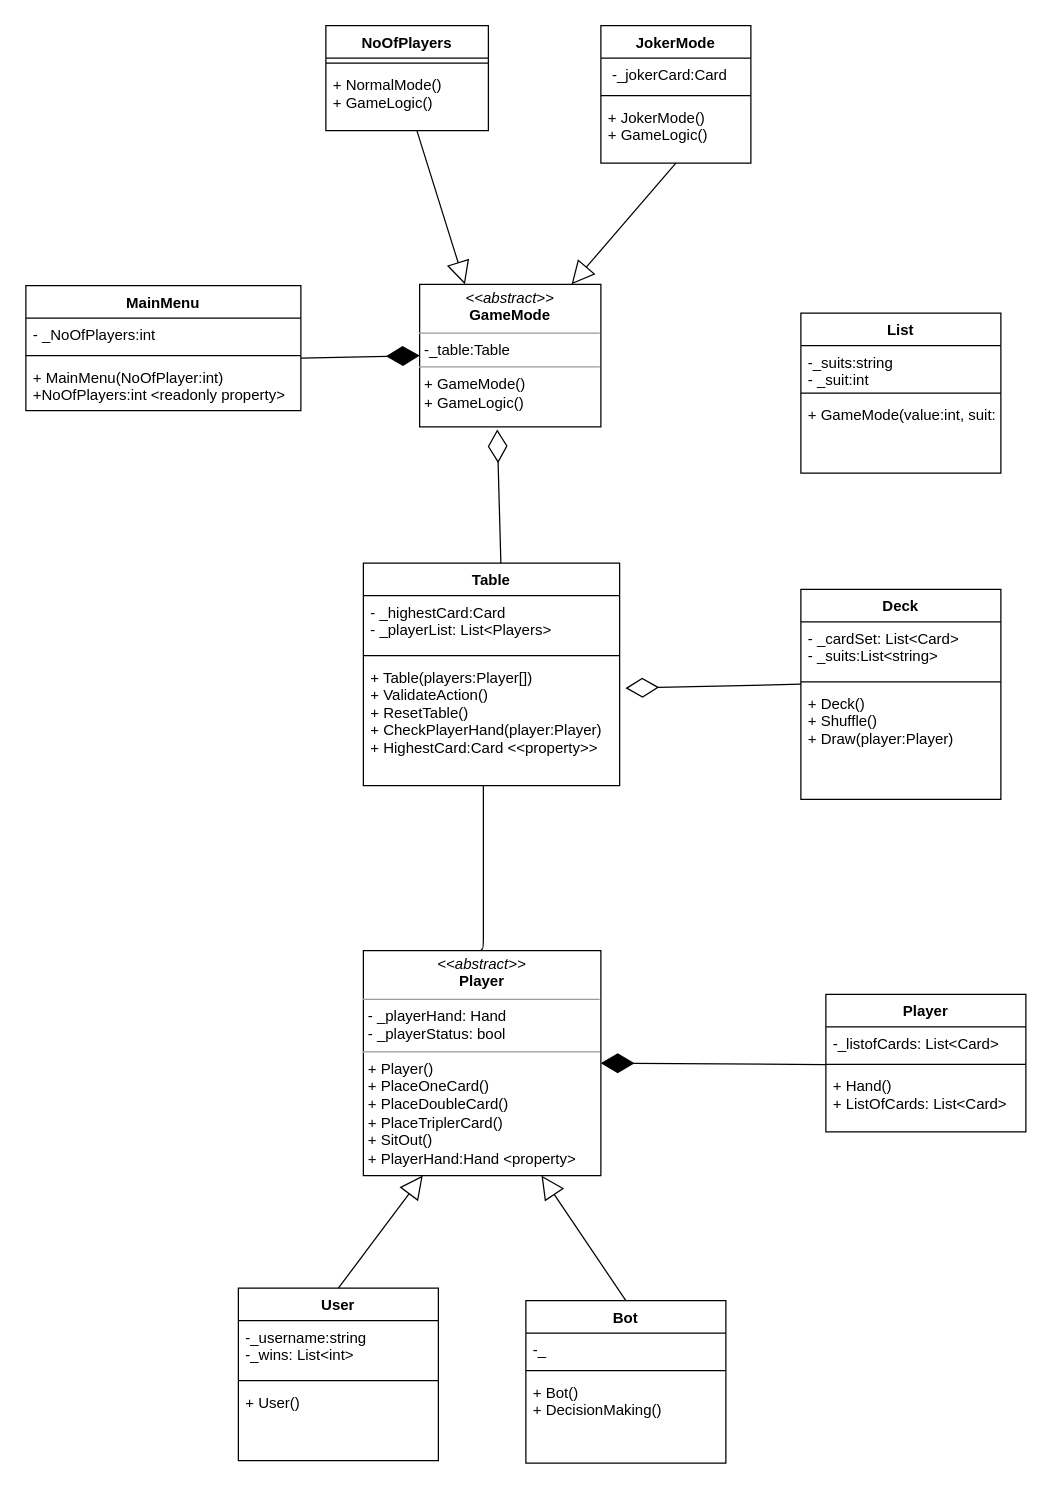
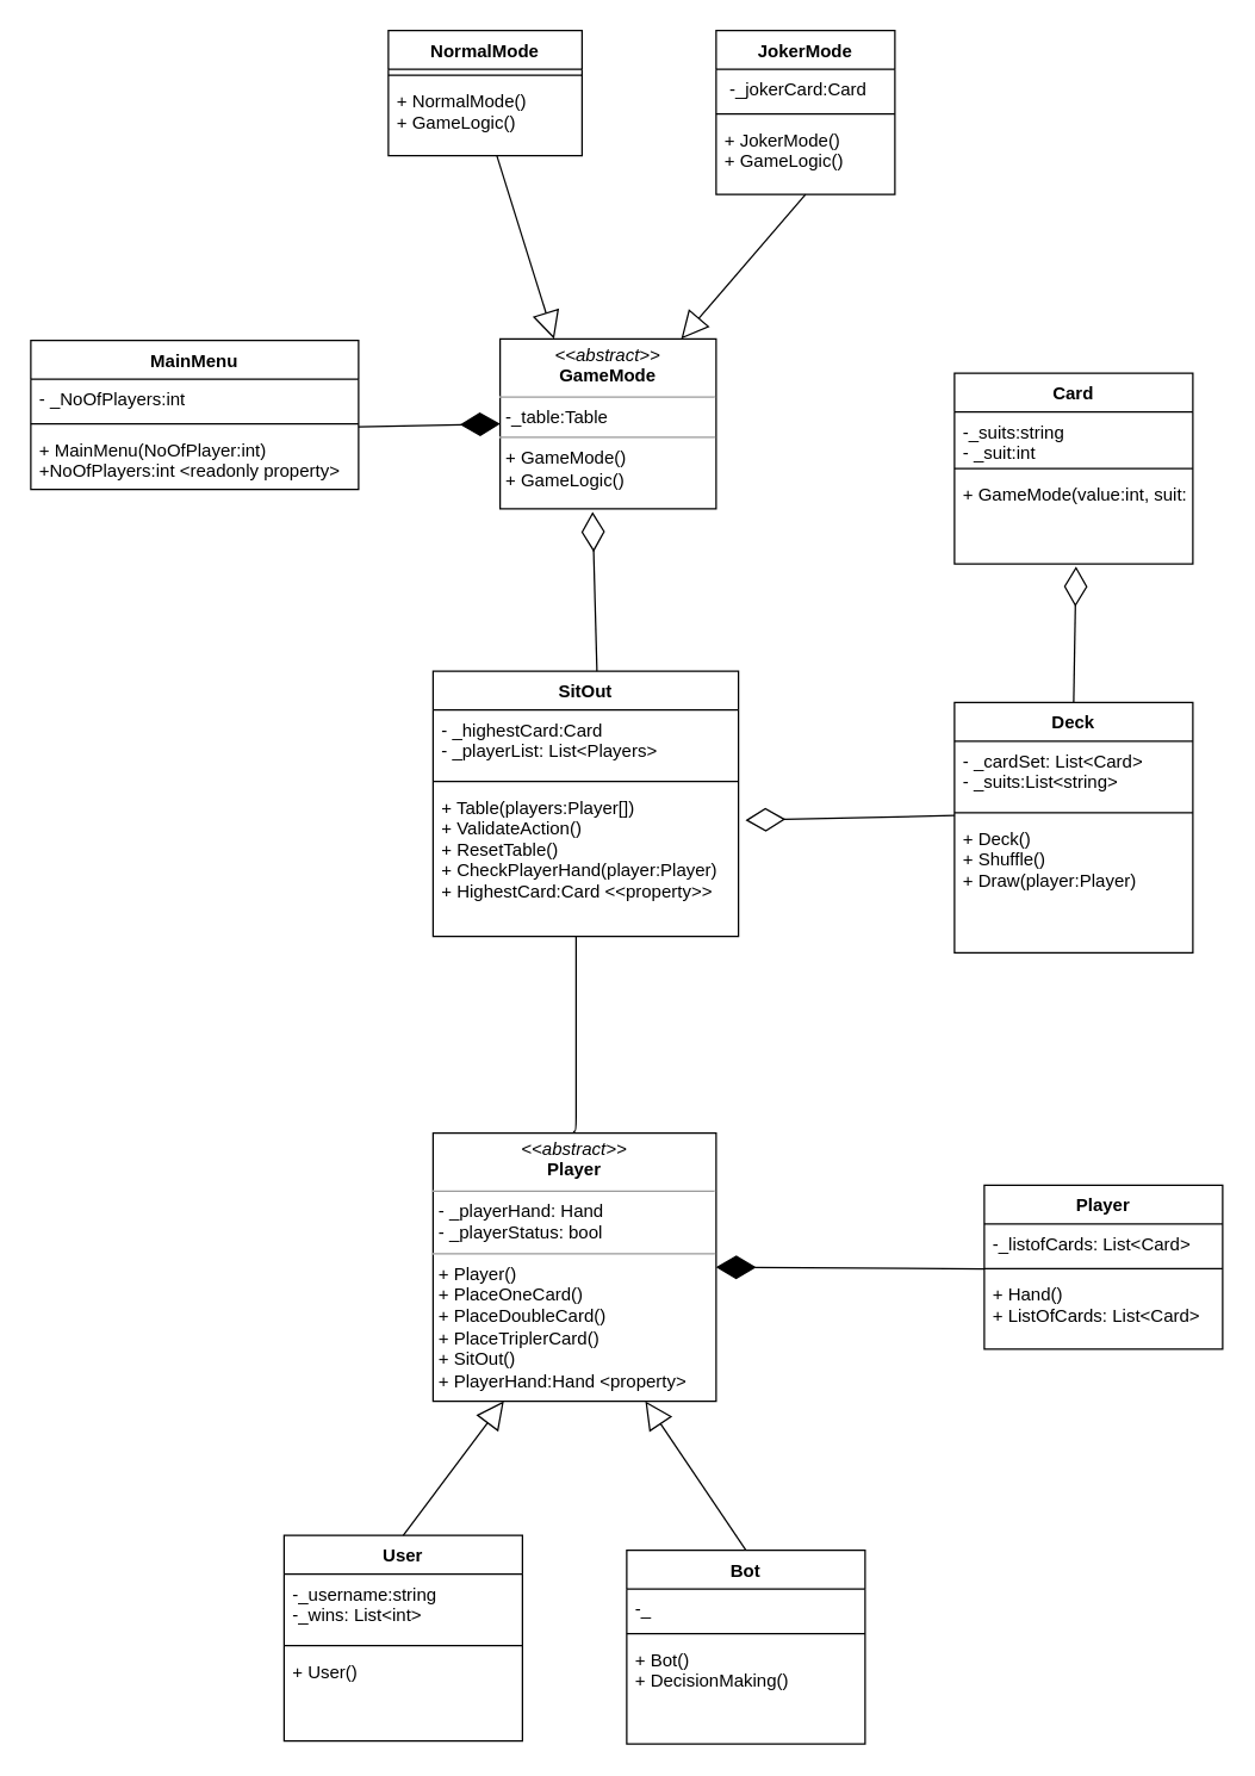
- <mxCell id="6" value="NoOfPlayers" style="swimlane;fontStyle=1;align=center;verticalAlign=top;childLayout=stackLayout;horizontal=1;startSize=26;horizontalStack=0;resizeParent=1;resizeParentMax=0;resizeLast=0;collapsible=1;marginBottom=0;" vertex="1" parent="1"><mxGeometry x="260" y="20" width="130" height="84" as="geometry" /></mxCell>
+ <mxCell id="6" value="NormalMode" style="swimlane;fontStyle=1;align=center;verticalAlign=top;childLayout=stackLayout;horizontal=1;startSize=26;horizontalStack=0;resizeParent=1;resizeParentMax=0;resizeLast=0;collapsible=1;marginBottom=0;" vertex="1" parent="1"><mxGeometry x="260" y="20" width="130" height="84" as="geometry" /></mxCell>
- <mxCell id="23" value="List" style="swimlane;fontStyle=1;align=center;verticalAlign=top;childLayout=stackLayout;horizontal=1;startSize=26;horizontalStack=0;resizeParent=1;resizeParentMax=0;resizeLast=0;collapsible=1;marginBottom=0;glass=0;fontSize=12;" vertex="1" parent="1"><mxGeometry x="640" y="250" width="160" height="128" as="geometry" /></mxCell>
+ <mxCell id="23" value="Card" style="swimlane;fontStyle=1;align=center;verticalAlign=top;childLayout=stackLayout;horizontal=1;startSize=26;horizontalStack=0;resizeParent=1;resizeParentMax=0;resizeLast=0;collapsible=1;marginBottom=0;glass=0;fontSize=12;" vertex="1" parent="1"><mxGeometry x="640" y="250" width="160" height="128" as="geometry" /></mxCell>
+ <mxCell id="36" value="" style="endArrow=diamondThin;endFill=0;endSize=24;html=1;fontSize=12;entryX=0.51;entryY=1.029;entryDx=0;entryDy=0;entryPerimeter=0;exitX=0.5;exitY=0;exitDx=0;exitDy=0;" edge="1" parent="1" source="19" target="26"><mxGeometry width="160" relative="1" as="geometry"><mxPoint x="545" y="490" as="sourcePoint" /><mxPoint x="705" y="490" as="targetPoint" /></mxGeometry></mxCell>
- <mxCell id="13" value="Table" style="swimlane;fontStyle=1;align=center;verticalAlign=top;childLayout=stackLayout;horizontal=1;startSize=26;horizontalStack=0;resizeParent=1;resizeParentMax=0;resizeLast=0;collapsible=1;marginBottom=0;" vertex="1" parent="1"><mxGeometry x="290" y="450" width="205" height="178" as="geometry" /></mxCell>
+ <mxCell id="13" value="SitOut" style="swimlane;fontStyle=1;align=center;verticalAlign=top;childLayout=stackLayout;horizontal=1;startSize=26;horizontalStack=0;resizeParent=1;resizeParentMax=0;resizeLast=0;collapsible=1;marginBottom=0;" vertex="1" parent="1"><mxGeometry x="290" y="450" width="205" height="178" as="geometry" /></mxCell>
